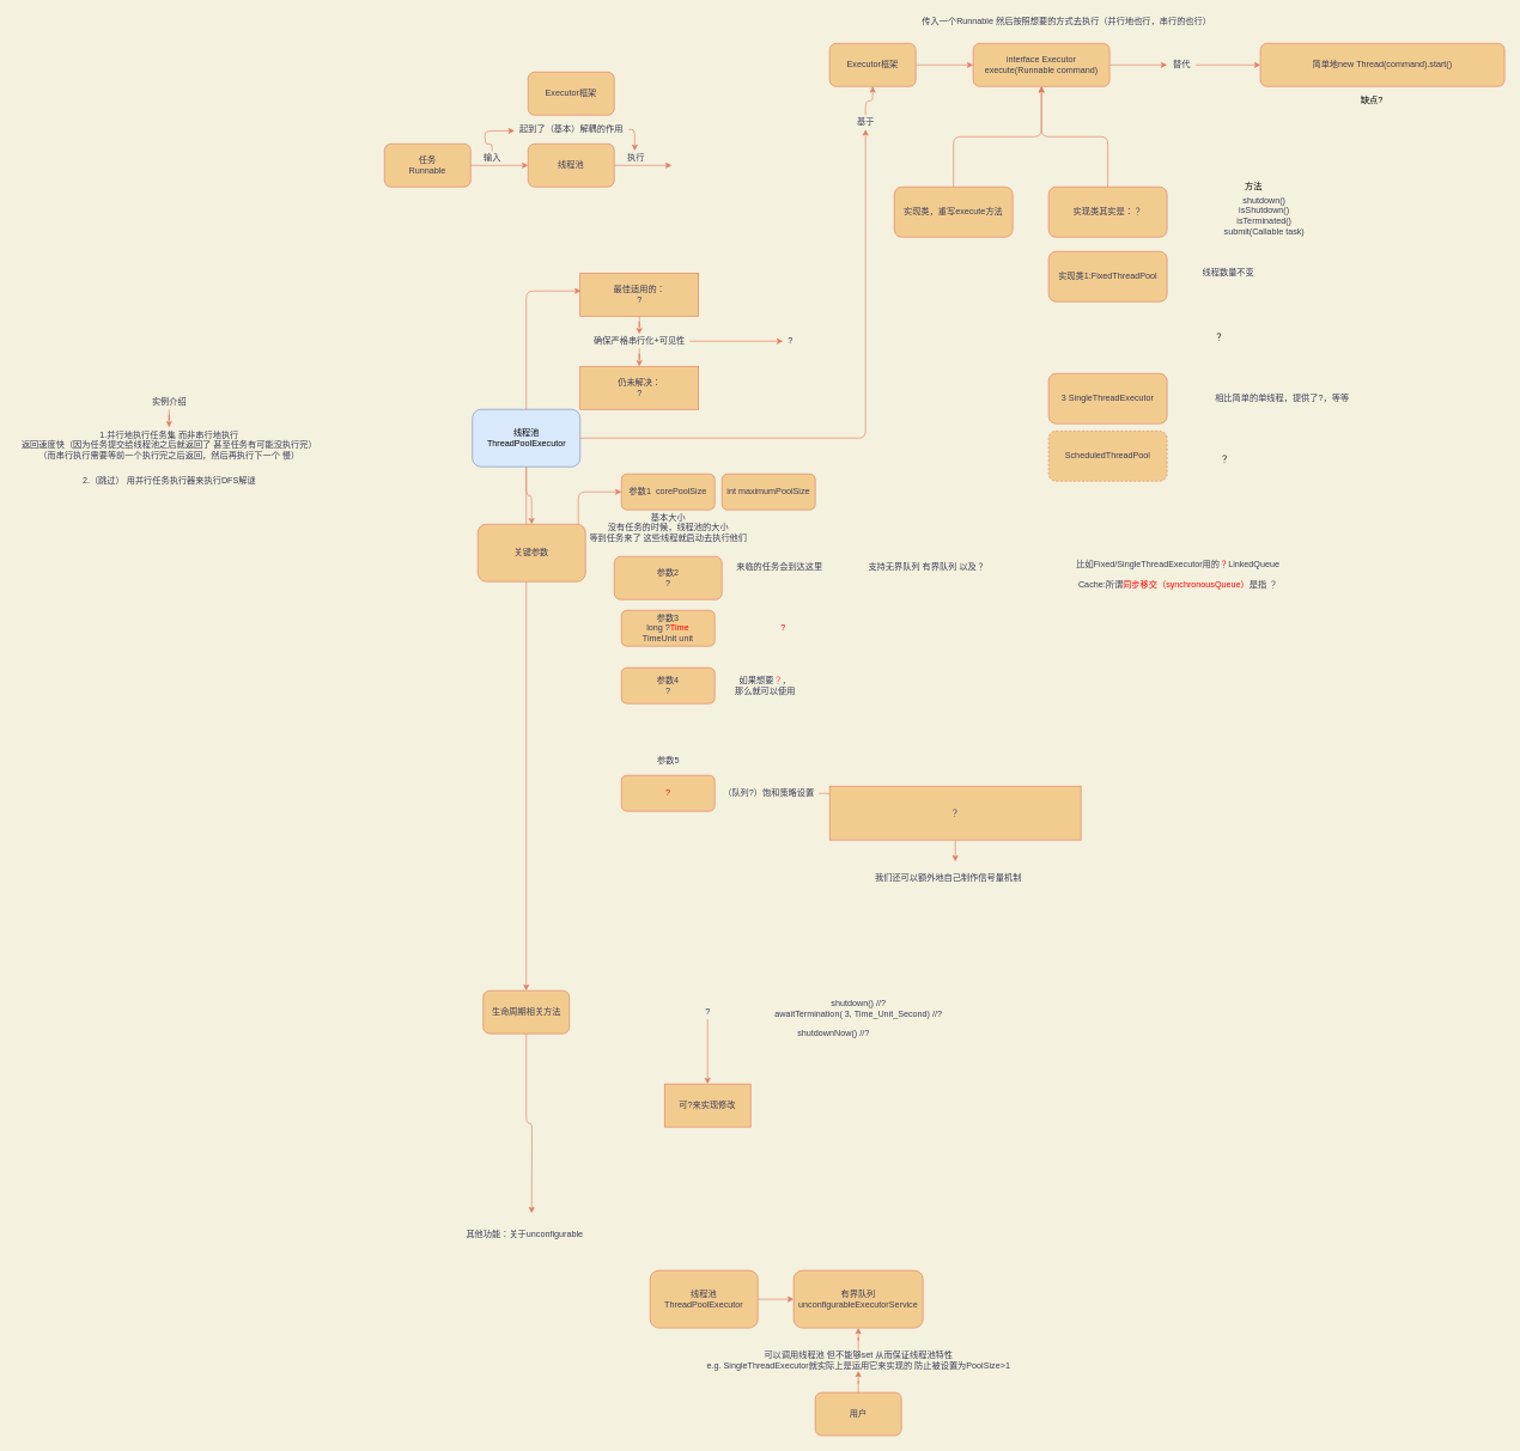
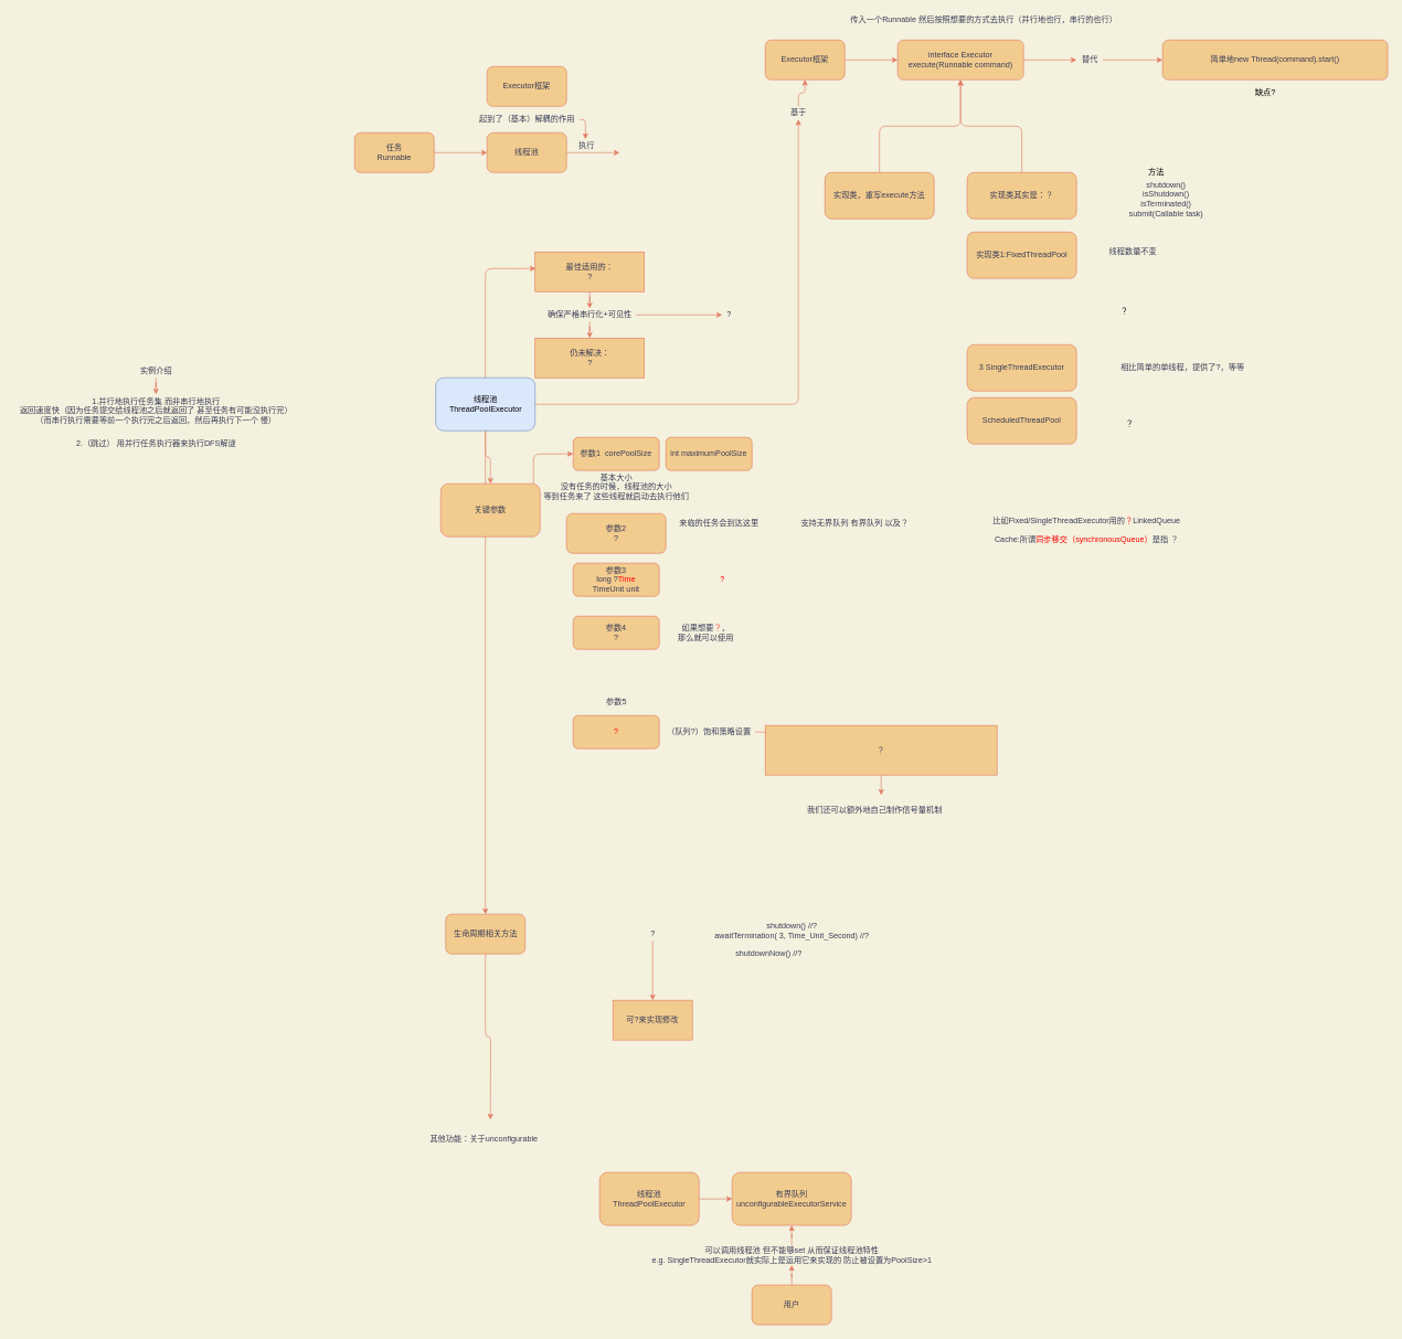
- <mxCell id="32" style="edgeStyle=orthogonalEdgeStyle;curved=0;rounded=1;sketch=0;orthogonalLoop=1;jettySize=auto;html=1;entryX=0.007;entryY=0.597;entryDx=0;entryDy=0;entryPerimeter=0;strokeColor=#E07A5F;fillColor=#F2CC8F;fontColor=#393C56;" parent="1" source="33" target="36" edge="1"><mxGeometry relative="1" as="geometry"><Array as="points"><mxPoint x="685" y="200" /><mxPoint x="675" y="200" /><mxPoint x="675" y="182" /></Array></mxGeometry></mxCell>
- <mxCell id="33" value="输入" style="text;html=1;align=center;verticalAlign=middle;resizable=0;points=[];autosize=1;fontColor=#393C56;" parent="1" vertex="1"><mxGeometry x="665" y="210" width="40" height="20" as="geometry" /></mxCell>
- <mxCell id="21" value="ScheduledThreadPool" style="whiteSpace=wrap;html=1;rounded=1;fontColor=#393C56;strokeColor=#E07A5F;fillColor=#F2CC8F;sketch=0;dashed=1;" parent="1" vertex="1"><mxGeometry x="1460" y="600" width="165" height="70" as="geometry" /></mxCell>
+ <mxCell id="21" value="ScheduledThreadPool" style="whiteSpace=wrap;html=1;rounded=1;fontColor=#393C56;strokeColor=#E07A5F;fillColor=#F2CC8F;sketch=0;" parent="1" vertex="1"><mxGeometry x="1460" y="600" width="165" height="70" as="geometry" /></mxCell>
